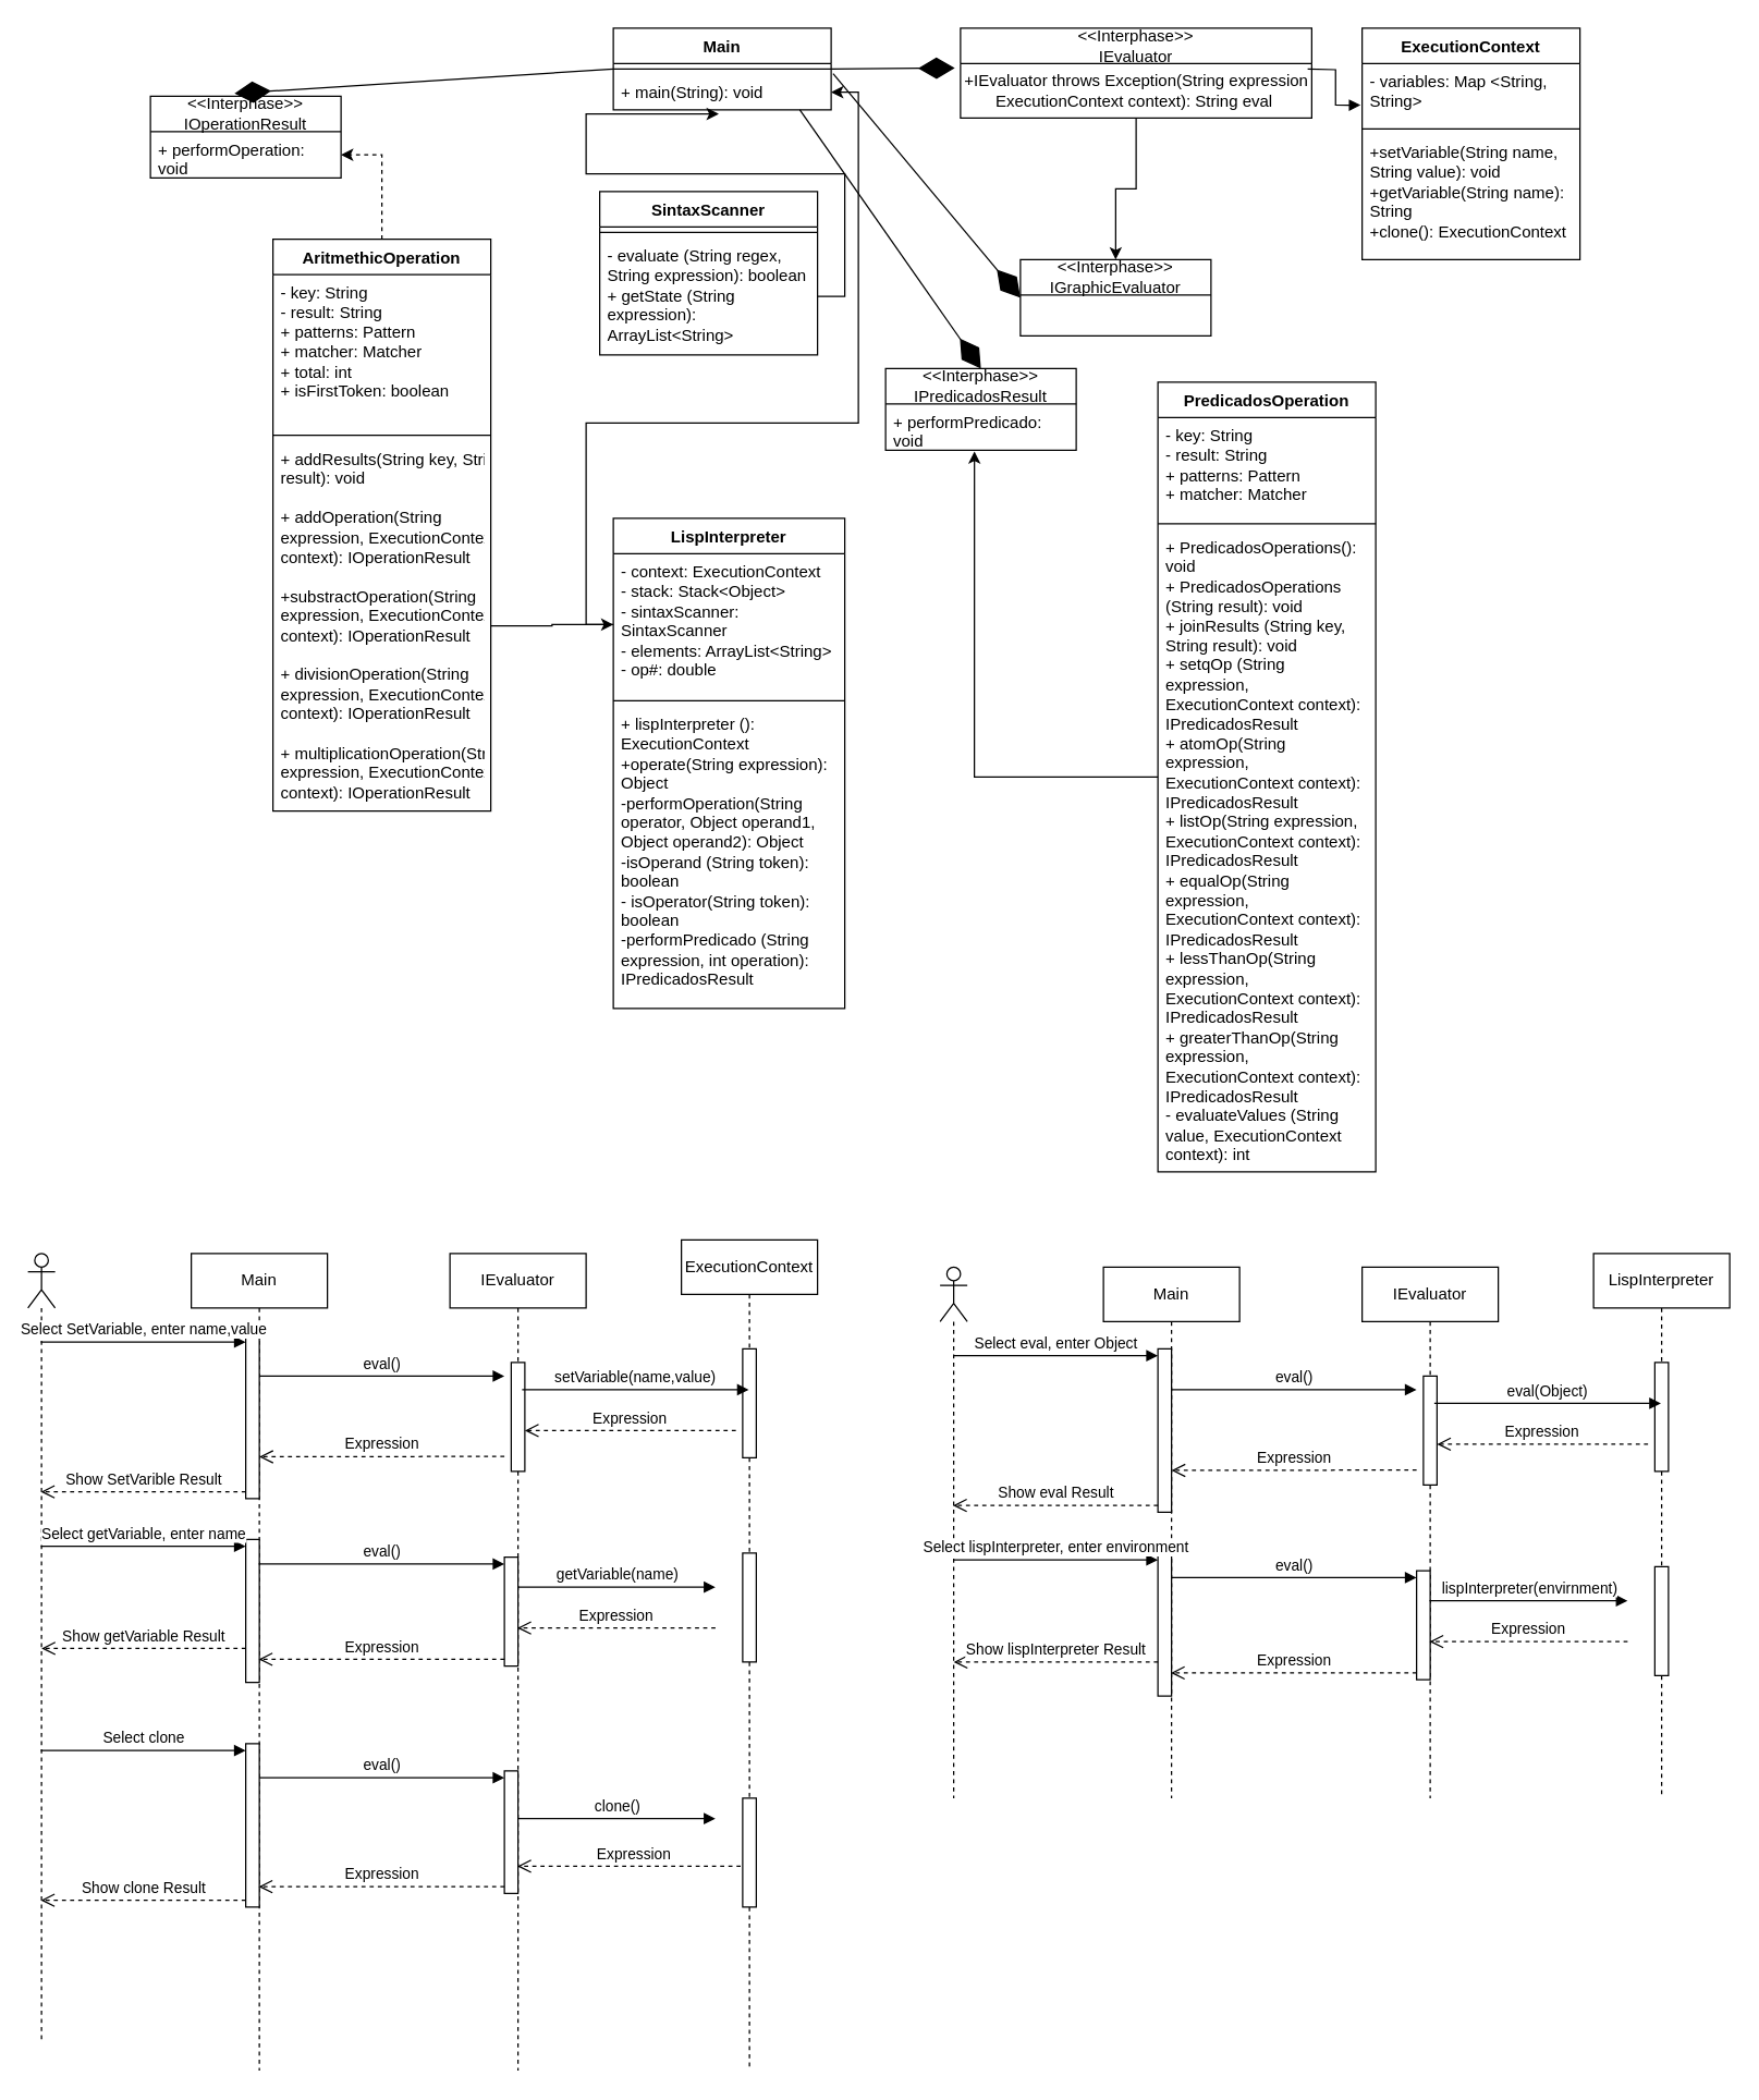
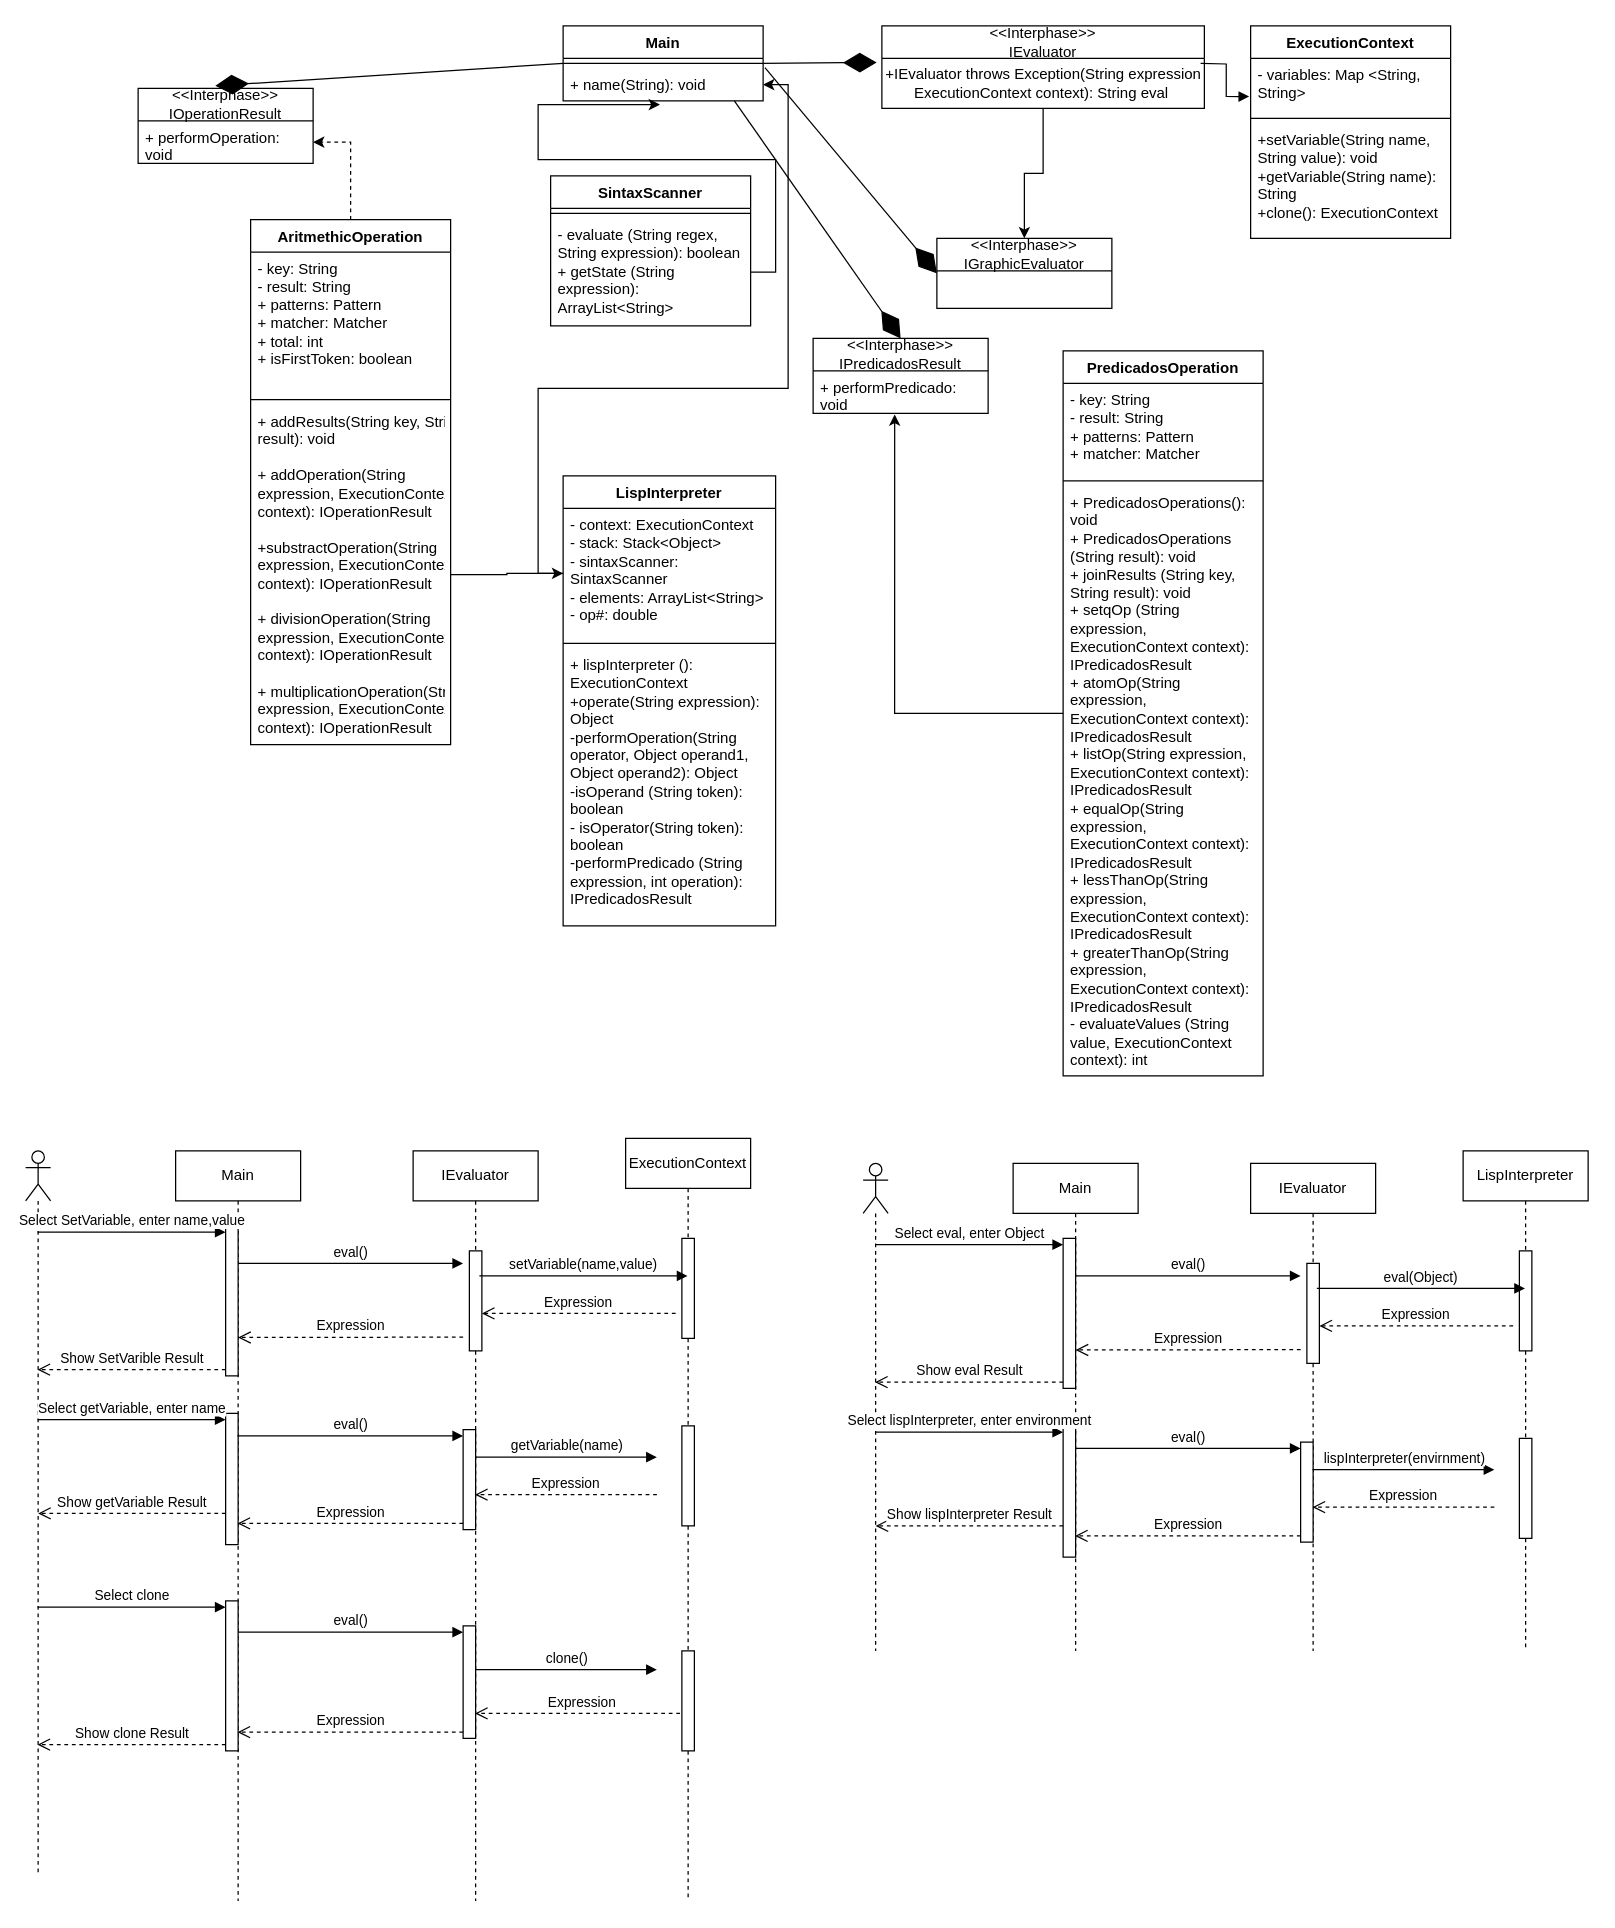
- <mxCell id="4" value="+ main(String): void" style="text;strokeColor=none;fillColor=none;align=left;verticalAlign=top;spacingLeft=4;spacingRight=4;overflow=hidden;rotatable=0;points=[[0,0.5],[1,0.5]];portConstraint=eastwest;whiteSpace=wrap;html=1;" parent="2" vertex="1"><mxGeometry y="34" width="160" height="26" as="geometry" /></mxCell>
+ <mxCell id="4" value="+ name(String): void" style="text;strokeColor=none;fillColor=none;align=left;verticalAlign=top;spacingLeft=4;spacingRight=4;overflow=hidden;rotatable=0;points=[[0,0.5],[1,0.5]];portConstraint=eastwest;whiteSpace=wrap;html=1;" parent="2" vertex="1"><mxGeometry y="34" width="160" height="26" as="geometry" /></mxCell>
